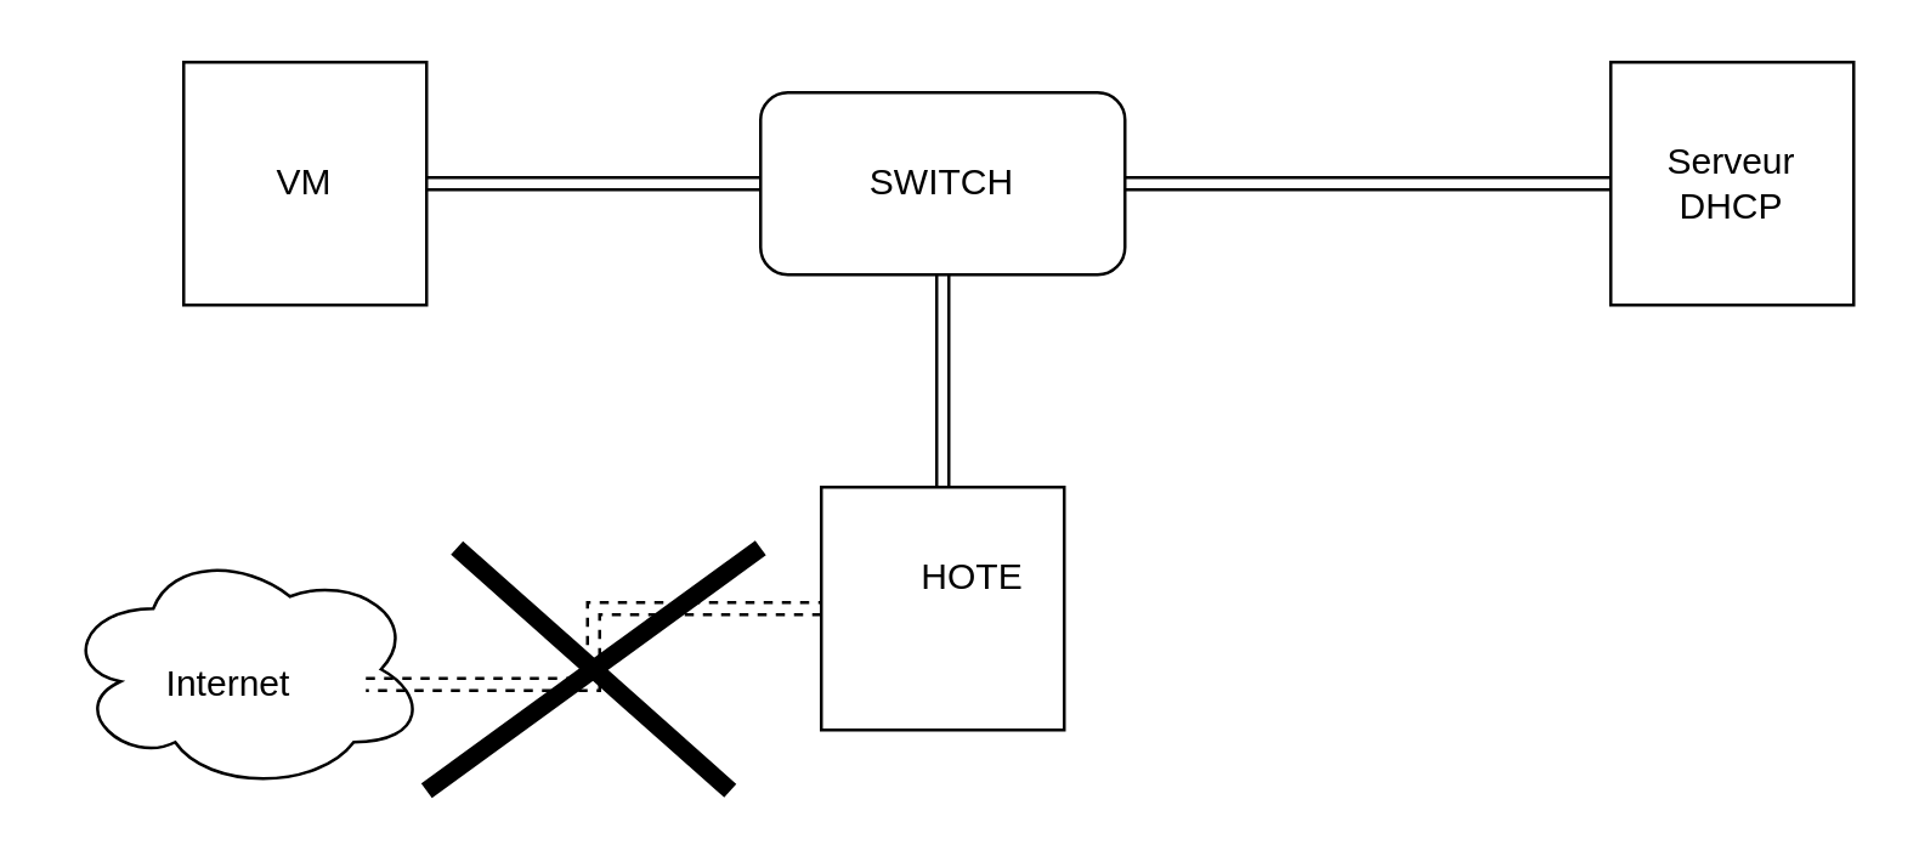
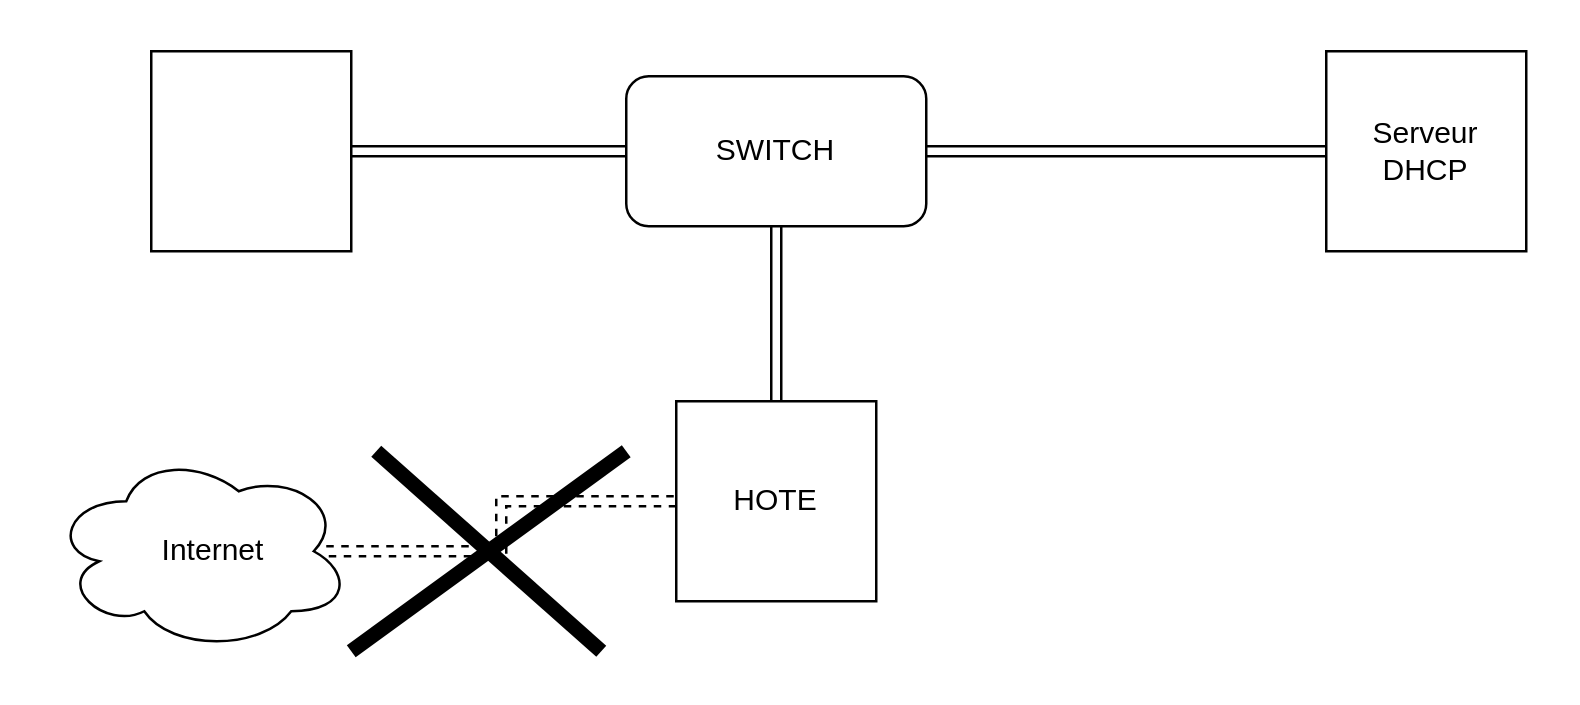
- <mxCell id="4" value="VM" style="text;html=1;strokeColor=none;fillColor=none;align=center;verticalAlign=middle;whiteSpace=wrap;rounded=0;" vertex="1" parent="2"><mxGeometry x="20" y="30" width="40" height="20" as="geometry" /></mxCell>
- <mxCell id="10" value="HOTE" style="text;html=1;strokeColor=none;fillColor=none;align=center;verticalAlign=middle;whiteSpace=wrap;rounded=0;" vertex="1" parent="8"><mxGeometry x="30" y="20" width="40" height="20" as="geometry" /></mxCell>
+ <mxCell id="10" value="HOTE" style="text;html=1;strokeColor=none;fillColor=none;align=center;verticalAlign=middle;whiteSpace=wrap;rounded=0;" vertex="1" parent="8"><mxGeometry x="20" y="30" width="40" height="20" as="geometry" /></mxCell>
- <mxCell id="13" value="Internet" style="text;html=1;strokeColor=none;fillColor=none;align=center;verticalAlign=middle;whiteSpace=wrap;rounded=0;" vertex="1" parent="11"><mxGeometry x="10" y="35" width="90" height="20" as="geometry" /></mxCell>
+ <mxCell id="13" value="Internet" style="text;html=1;strokeColor=none;fillColor=none;align=center;verticalAlign=middle;whiteSpace=wrap;rounded=0;" vertex="1" parent="11"><mxGeometry x="20" y="30" width="90" height="20" as="geometry" /></mxCell>
